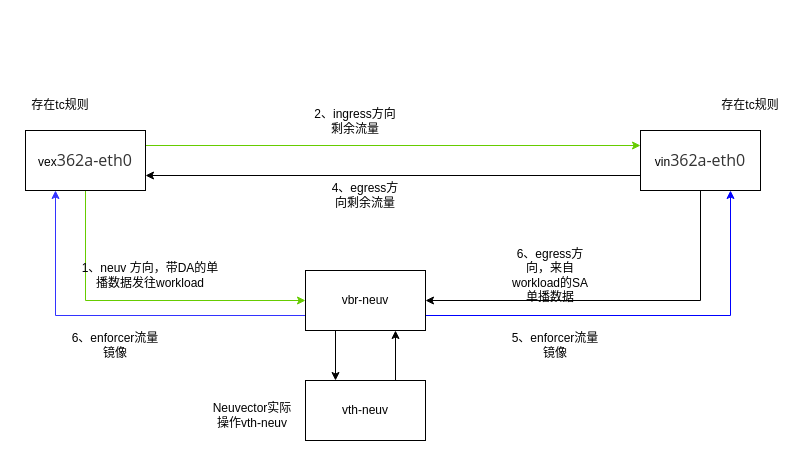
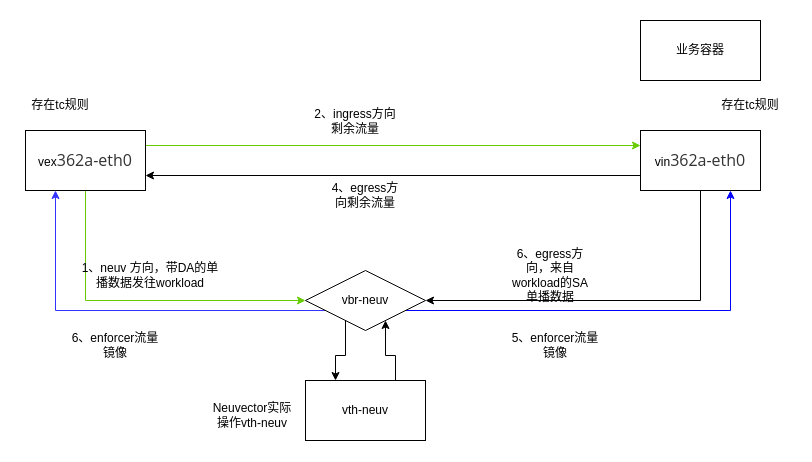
+ <mxCell id="18" value="业务容器" style="rounded=0;whiteSpace=wrap;html=1;" vertex="1" parent="1"><mxGeometry x="640" y="20" width="120" height="60" as="geometry" /></mxCell>
- <mxCell id="11" value="vbr-neuv" style="rounded=0;whiteSpace=wrap;html=1;" vertex="1" parent="1"><mxGeometry x="305" y="270" width="120" height="60" as="geometry" /></mxCell>
+ <mxCell id="11" value="vbr-neuv" style="rhombus;whiteSpace=wrap;html=1;" vertex="1" parent="1"><mxGeometry x="305" y="270" width="120" height="60" as="geometry" /></mxCell>
